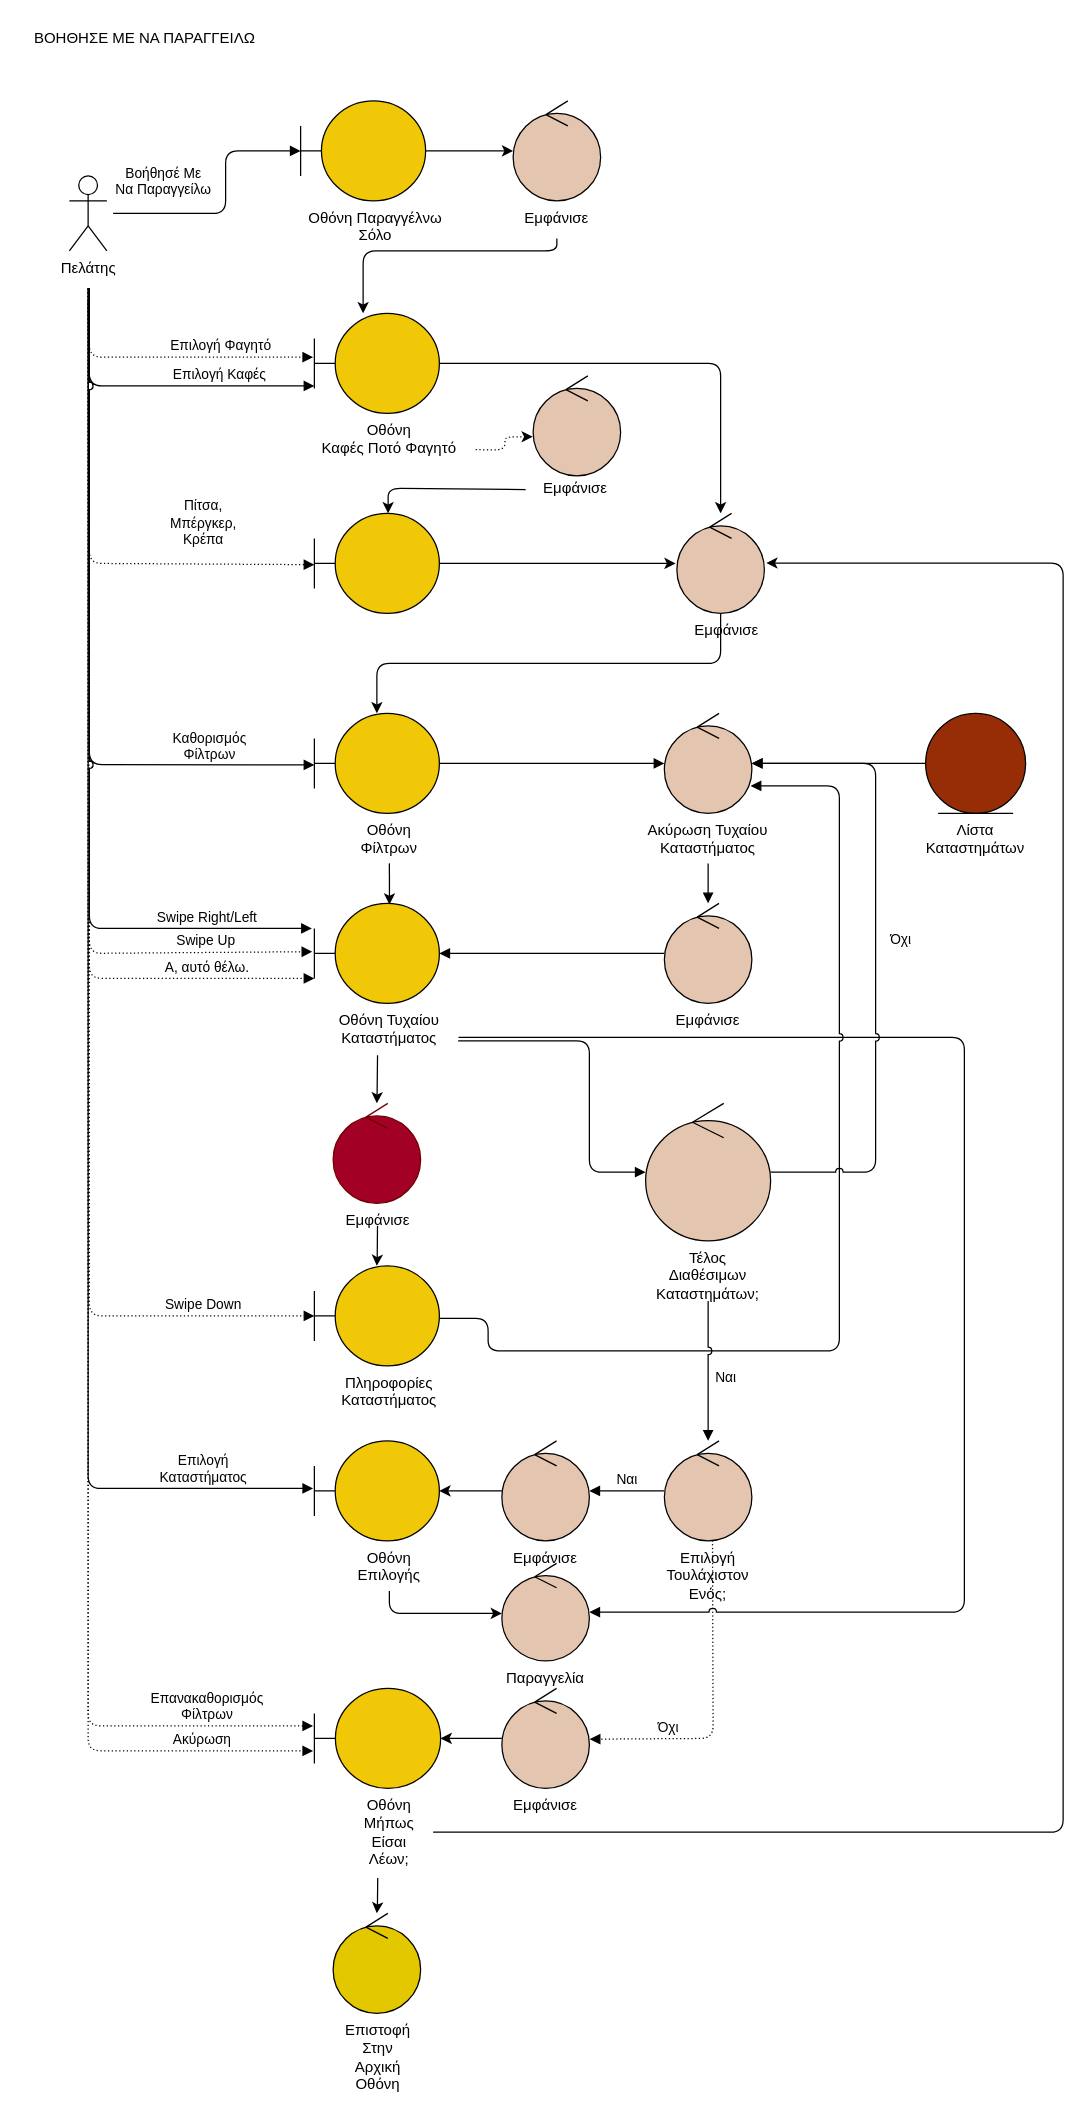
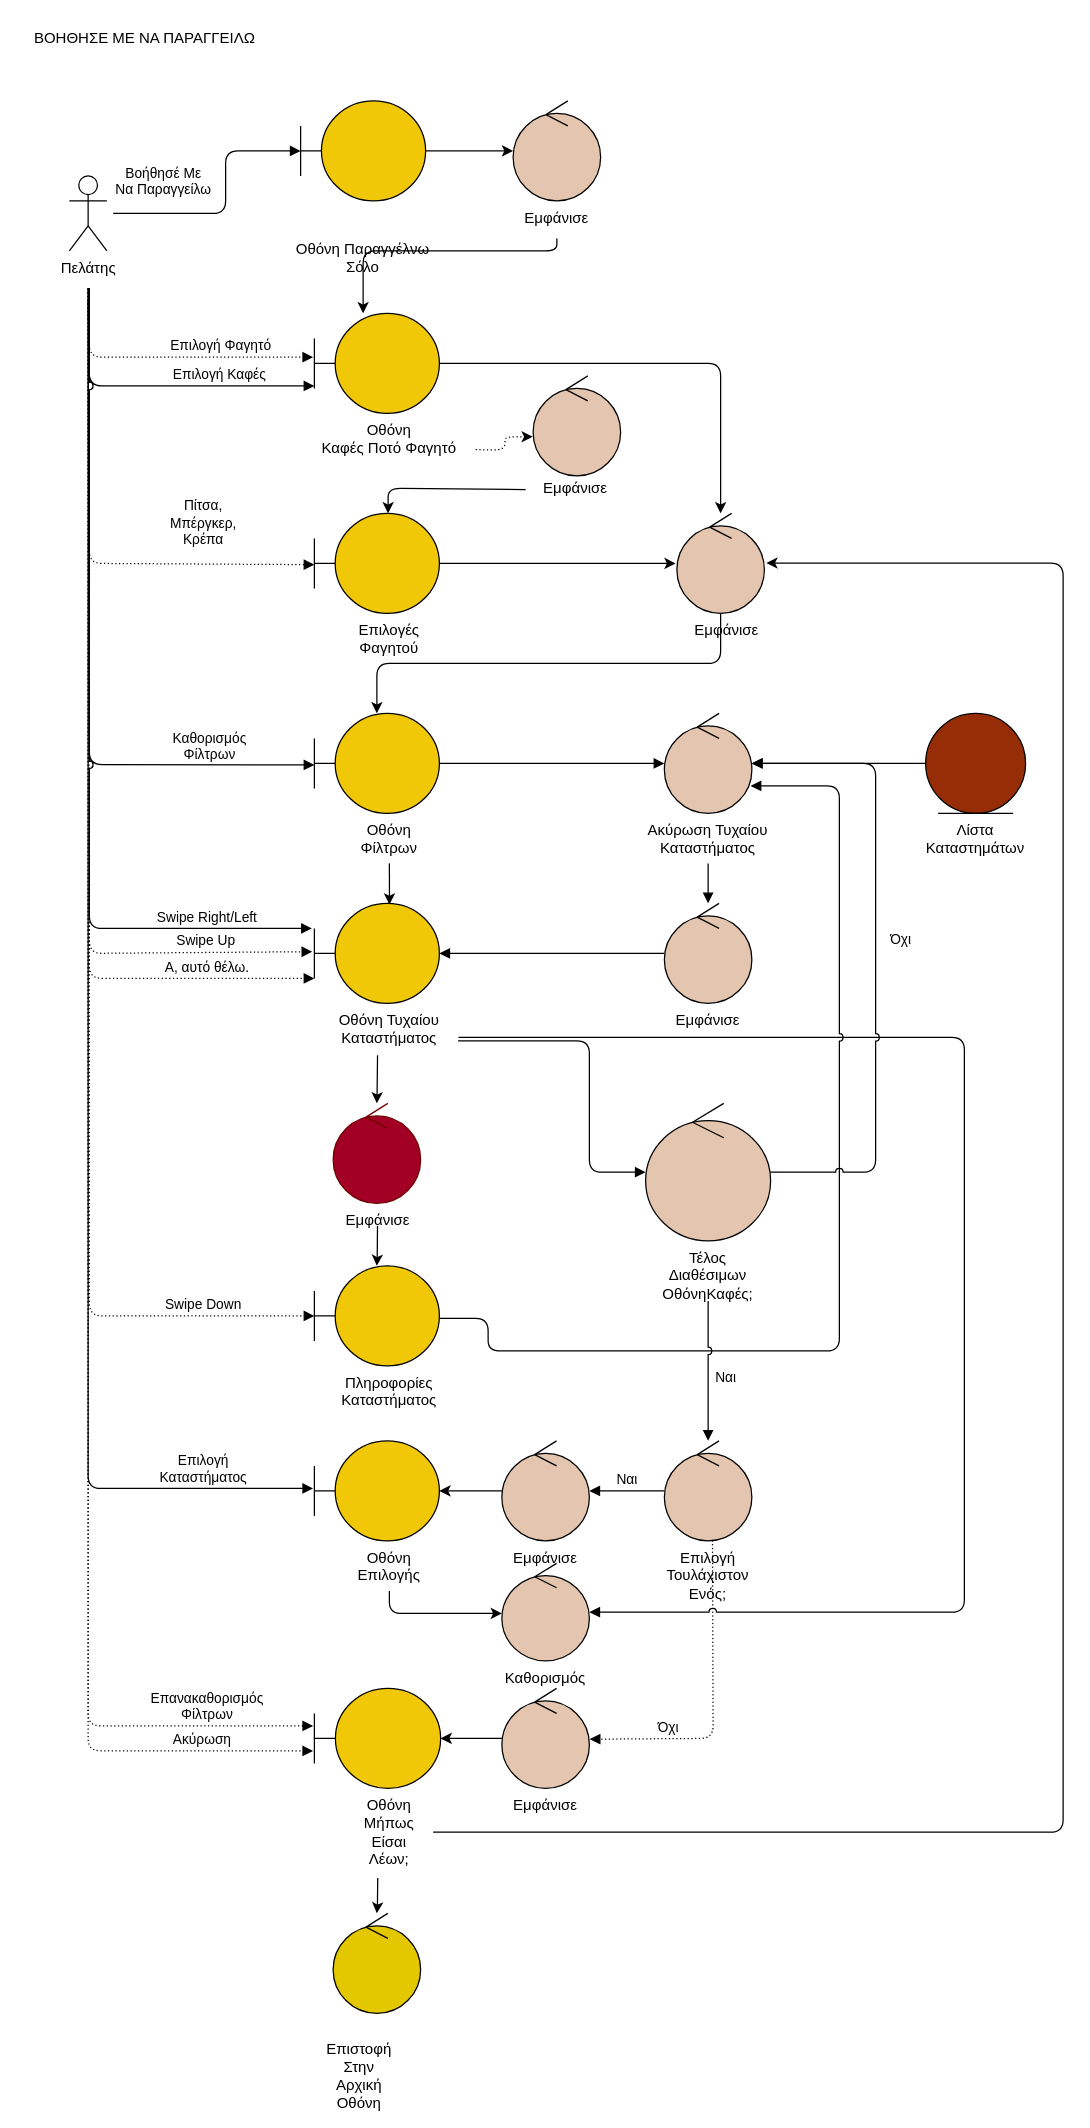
- <mxCell id="64" value="&lt;meta charset=&quot;utf-8&quot;&gt;&lt;span style=&quot;font-family: helvetica; font-size: 12px; font-style: normal; font-weight: 400; letter-spacing: normal; text-indent: 0px; text-transform: none; word-spacing: 0px; display: inline; float: none;&quot;&gt;Οθόνη Παραγγέλνω&lt;/span&gt;&lt;br style=&quot;font-family: helvetica; font-size: 12px; font-style: normal; font-weight: 400; letter-spacing: normal; text-indent: 0px; text-transform: none; word-spacing: 0px;&quot;&gt;&lt;span style=&quot;font-family: helvetica; font-size: 12px; font-style: normal; font-weight: 400; letter-spacing: normal; text-indent: 0px; text-transform: none; word-spacing: 0px; display: inline; float: none;&quot;&gt;Σόλο&lt;/span&gt;" style="text;whiteSpace=wrap;html=1;fontColor=#000000;labelBackgroundColor=none;align=center;" vertex="1" parent="1"><mxGeometry x="230" y="160" width="140" height="40" as="geometry" /></mxCell>
+ <mxCell id="64" value="&lt;meta charset=&quot;utf-8&quot;&gt;&lt;span style=&quot;font-family: helvetica; font-size: 12px; font-style: normal; font-weight: 400; letter-spacing: normal; text-indent: 0px; text-transform: none; word-spacing: 0px; display: inline; float: none;&quot;&gt;Οθόνη Παραγγέλνω&lt;/span&gt;&lt;br style=&quot;font-family: helvetica; font-size: 12px; font-style: normal; font-weight: 400; letter-spacing: normal; text-indent: 0px; text-transform: none; word-spacing: 0px;&quot;&gt;&lt;span style=&quot;font-family: helvetica; font-size: 12px; font-style: normal; font-weight: 400; letter-spacing: normal; text-indent: 0px; text-transform: none; word-spacing: 0px; display: inline; float: none;&quot;&gt;Σόλο&lt;/span&gt;" style="text;whiteSpace=wrap;html=1;fontColor=#000000;labelBackgroundColor=none;align=center;" vertex="1" parent="1"><mxGeometry x="220" y="185" width="140" height="40" as="geometry" /></mxCell>
+ <mxCell id="67" value="&lt;span style=&quot;font-family: &amp;quot;helvetica&amp;quot; ; font-size: 12px ; font-style: normal ; font-weight: 400 ; letter-spacing: normal ; text-indent: 0px ; text-transform: none ; word-spacing: 0px ; display: inline ; float: none&quot;&gt;Επιλογές&lt;/span&gt;&lt;br style=&quot;font-family: &amp;quot;helvetica&amp;quot; ; font-size: 12px ; font-style: normal ; font-weight: 400 ; letter-spacing: normal ; text-indent: 0px ; text-transform: none ; word-spacing: 0px&quot;&gt;&lt;span style=&quot;font-family: &amp;quot;helvetica&amp;quot; ; font-size: 12px ; font-style: normal ; font-weight: 400 ; letter-spacing: normal ; text-indent: 0px ; text-transform: none ; word-spacing: 0px ; display: inline ; float: none&quot;&gt;Φαγητού&lt;/span&gt;" style="text;whiteSpace=wrap;html=1;fontColor=#000000;labelBackgroundColor=none;align=center;" vertex="1" parent="1"><mxGeometry x="271" y="490" width="80" height="40" as="geometry" /></mxCell>
- <mxCell id="74" value="&lt;meta charset=&quot;utf-8&quot;&gt;&lt;span style=&quot;color: rgb(0, 0, 0); font-family: helvetica; font-size: 12px; font-style: normal; font-weight: 400; letter-spacing: normal; text-indent: 0px; text-transform: none; word-spacing: 0px; display: inline; float: none;&quot;&gt;Τέλος&lt;/span&gt;&lt;br style=&quot;color: rgb(0, 0, 0); font-family: helvetica; font-size: 12px; font-style: normal; font-weight: 400; letter-spacing: normal; text-indent: 0px; text-transform: none; word-spacing: 0px;&quot;&gt;&lt;span style=&quot;color: rgb(0, 0, 0); font-family: helvetica; font-size: 12px; font-style: normal; font-weight: 400; letter-spacing: normal; text-indent: 0px; text-transform: none; word-spacing: 0px; display: inline; float: none;&quot;&gt;Διαθέσιμων&lt;/span&gt;&lt;br style=&quot;color: rgb(0, 0, 0); font-family: helvetica; font-size: 12px; font-style: normal; font-weight: 400; letter-spacing: normal; text-indent: 0px; text-transform: none; word-spacing: 0px;&quot;&gt;&lt;span style=&quot;color: rgb(0, 0, 0); font-family: helvetica; font-size: 12px; font-style: normal; font-weight: 400; letter-spacing: normal; text-indent: 0px; text-transform: none; word-spacing: 0px; display: inline; float: none;&quot;&gt;Καταστημάτων;&lt;/span&gt;" style="text;whiteSpace=wrap;html=1;fontColor=#000000;align=center;labelBackgroundColor=none;" vertex="1" parent="1"><mxGeometry x="511" y="992" width="110" height="48" as="geometry" /></mxCell>
+ <mxCell id="74" value="&lt;meta charset=&quot;utf-8&quot;&gt;&lt;span style=&quot;color: rgb(0, 0, 0); font-family: helvetica; font-size: 12px; font-style: normal; font-weight: 400; letter-spacing: normal; text-indent: 0px; text-transform: none; word-spacing: 0px; display: inline; float: none;&quot;&gt;Τέλος&lt;/span&gt;&lt;br style=&quot;color: rgb(0, 0, 0); font-family: helvetica; font-size: 12px; font-style: normal; font-weight: 400; letter-spacing: normal; text-indent: 0px; text-transform: none; word-spacing: 0px;&quot;&gt;&lt;span style=&quot;color: rgb(0, 0, 0); font-family: helvetica; font-size: 12px; font-style: normal; font-weight: 400; letter-spacing: normal; text-indent: 0px; text-transform: none; word-spacing: 0px; display: inline; float: none;&quot;&gt;Διαθέσιμων&lt;/span&gt;&lt;br style=&quot;color: rgb(0, 0, 0); font-family: helvetica; font-size: 12px; font-style: normal; font-weight: 400; letter-spacing: normal; text-indent: 0px; text-transform: none; word-spacing: 0px;&quot;&gt;&lt;span style=&quot;color: rgb(0, 0, 0); font-family: helvetica; font-size: 12px; font-style: normal; font-weight: 400; letter-spacing: normal; text-indent: 0px; text-transform: none; word-spacing: 0px; display: inline; float: none;&quot;&gt;ΟθόνηΚαφές;&lt;/span&gt;" style="text;whiteSpace=wrap;html=1;fontColor=#000000;align=center;labelBackgroundColor=none;" vertex="1" parent="1"><mxGeometry x="511" y="992" width="110" height="48" as="geometry" /></mxCell>
- <mxCell id="80" value="&lt;meta charset=&quot;utf-8&quot;&gt;&lt;span style=&quot;color: rgb(0, 0, 0); font-family: helvetica; font-size: 12px; font-style: normal; font-weight: 400; letter-spacing: normal; text-indent: 0px; text-transform: none; word-spacing: 0px; display: inline; float: none;&quot;&gt;Παραγγελία&lt;/span&gt;" style="text;whiteSpace=wrap;html=1;fontColor=#000000;align=center;labelBackgroundColor=none;" vertex="1" parent="1"><mxGeometry x="391" y="1328" width="90" height="30" as="geometry" /></mxCell>
+ <mxCell id="80" value="&lt;meta charset=&quot;utf-8&quot;&gt;&lt;span style=&quot;color: rgb(0, 0, 0); font-family: helvetica; font-size: 12px; font-style: normal; font-weight: 400; letter-spacing: normal; text-indent: 0px; text-transform: none; word-spacing: 0px; display: inline; float: none;&quot;&gt;Καθορισμός&lt;/span&gt;" style="text;whiteSpace=wrap;html=1;fontColor=#000000;align=center;labelBackgroundColor=none;" vertex="1" parent="1"><mxGeometry x="391" y="1328" width="90" height="30" as="geometry" /></mxCell>
- <mxCell id="83" value="&lt;meta charset=&quot;utf-8&quot;&gt;&lt;span style=&quot;color: rgb(0, 0, 0); font-family: helvetica; font-size: 12px; font-style: normal; font-weight: 400; letter-spacing: normal; text-indent: 0px; text-transform: none; word-spacing: 0px; display: inline; float: none;&quot;&gt;Επιστοφή&lt;/span&gt;&lt;br style=&quot;color: rgb(0, 0, 0); font-family: helvetica; font-size: 12px; font-style: normal; font-weight: 400; letter-spacing: normal; text-indent: 0px; text-transform: none; word-spacing: 0px;&quot;&gt;&lt;span style=&quot;color: rgb(0, 0, 0); font-family: helvetica; font-size: 12px; font-style: normal; font-weight: 400; letter-spacing: normal; text-indent: 0px; text-transform: none; word-spacing: 0px; display: inline; float: none;&quot;&gt;Στην&lt;/span&gt;&lt;br style=&quot;color: rgb(0, 0, 0); font-family: helvetica; font-size: 12px; font-style: normal; font-weight: 400; letter-spacing: normal; text-indent: 0px; text-transform: none; word-spacing: 0px;&quot;&gt;&lt;span style=&quot;color: rgb(0, 0, 0); font-family: helvetica; font-size: 12px; font-style: normal; font-weight: 400; letter-spacing: normal; text-indent: 0px; text-transform: none; word-spacing: 0px; display: inline; float: none;&quot;&gt;Αρχική&lt;/span&gt;&lt;br style=&quot;color: rgb(0, 0, 0); font-family: helvetica; font-size: 12px; font-style: normal; font-weight: 400; letter-spacing: normal; text-indent: 0px; text-transform: none; word-spacing: 0px;&quot;&gt;&lt;span style=&quot;color: rgb(0, 0, 0); font-family: helvetica; font-size: 12px; font-style: normal; font-weight: 400; letter-spacing: normal; text-indent: 0px; text-transform: none; word-spacing: 0px; display: inline; float: none;&quot;&gt;Οθόνη&lt;/span&gt;" style="text;whiteSpace=wrap;html=1;fontColor=#000000;align=center;labelBackgroundColor=none;" vertex="1" parent="1"><mxGeometry x="261.5" y="1610" width="80" height="70" as="geometry" /></mxCell>
+ <mxCell id="83" value="&lt;meta charset=&quot;utf-8&quot;&gt;&lt;span style=&quot;color: rgb(0, 0, 0); font-family: helvetica; font-size: 12px; font-style: normal; font-weight: 400; letter-spacing: normal; text-indent: 0px; text-transform: none; word-spacing: 0px; display: inline; float: none;&quot;&gt;Επιστοφή&lt;/span&gt;&lt;br style=&quot;color: rgb(0, 0, 0); font-family: helvetica; font-size: 12px; font-style: normal; font-weight: 400; letter-spacing: normal; text-indent: 0px; text-transform: none; word-spacing: 0px;&quot;&gt;&lt;span style=&quot;color: rgb(0, 0, 0); font-family: helvetica; font-size: 12px; font-style: normal; font-weight: 400; letter-spacing: normal; text-indent: 0px; text-transform: none; word-spacing: 0px; display: inline; float: none;&quot;&gt;Στην&lt;/span&gt;&lt;br style=&quot;color: rgb(0, 0, 0); font-family: helvetica; font-size: 12px; font-style: normal; font-weight: 400; letter-spacing: normal; text-indent: 0px; text-transform: none; word-spacing: 0px;&quot;&gt;&lt;span style=&quot;color: rgb(0, 0, 0); font-family: helvetica; font-size: 12px; font-style: normal; font-weight: 400; letter-spacing: normal; text-indent: 0px; text-transform: none; word-spacing: 0px; display: inline; float: none;&quot;&gt;Αρχική&lt;/span&gt;&lt;br style=&quot;color: rgb(0, 0, 0); font-family: helvetica; font-size: 12px; font-style: normal; font-weight: 400; letter-spacing: normal; text-indent: 0px; text-transform: none; word-spacing: 0px;&quot;&gt;&lt;span style=&quot;color: rgb(0, 0, 0); font-family: helvetica; font-size: 12px; font-style: normal; font-weight: 400; letter-spacing: normal; text-indent: 0px; text-transform: none; word-spacing: 0px; display: inline; float: none;&quot;&gt;Οθόνη&lt;/span&gt;" style="text;whiteSpace=wrap;html=1;fontColor=#000000;align=center;labelBackgroundColor=none;" vertex="1" parent="1"><mxGeometry x="246.5" y="1625" width="80" height="70" as="geometry" /></mxCell>
